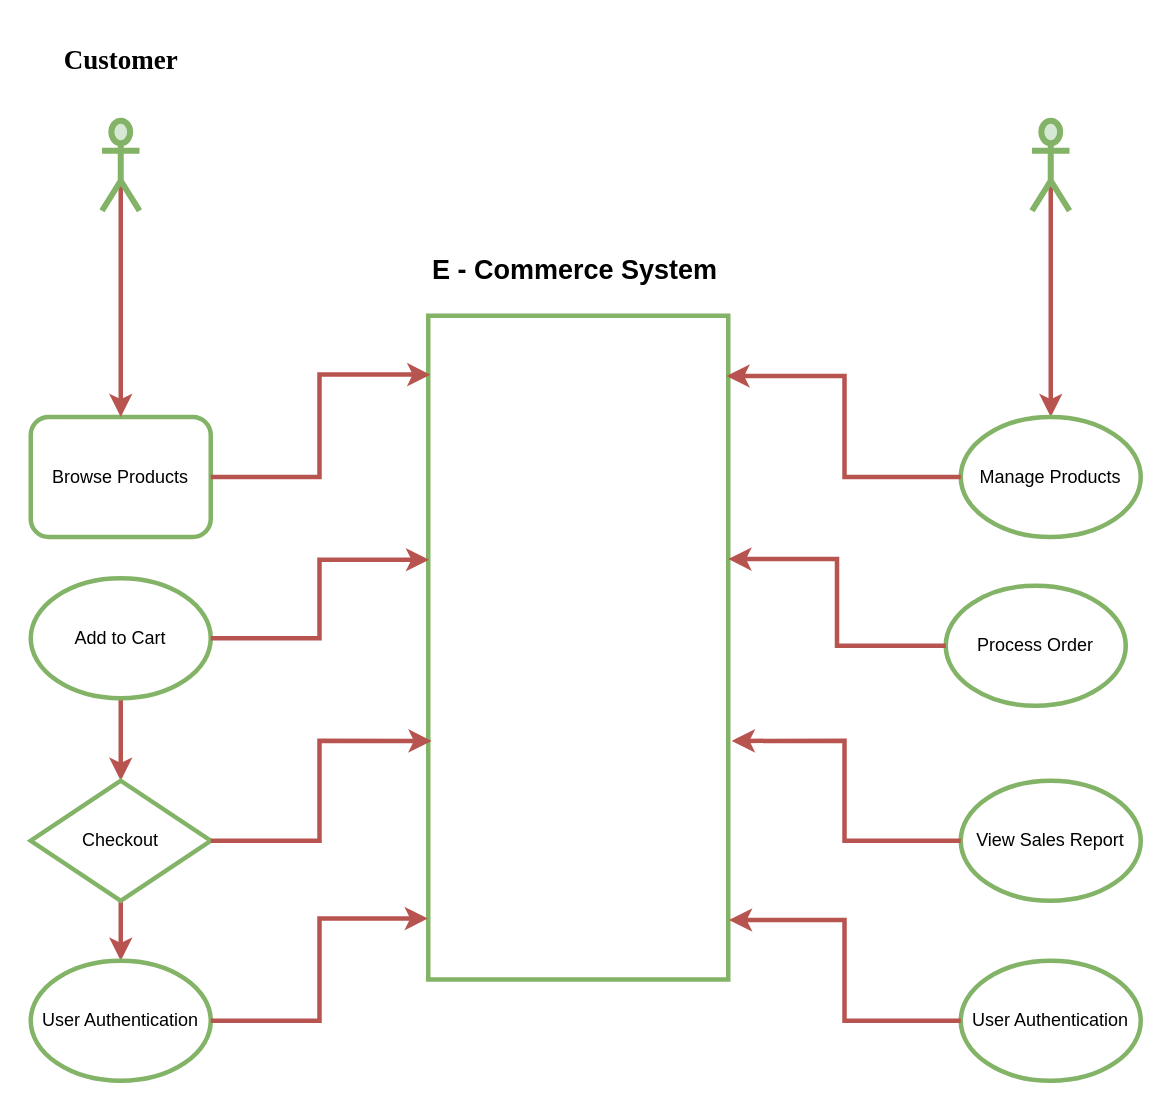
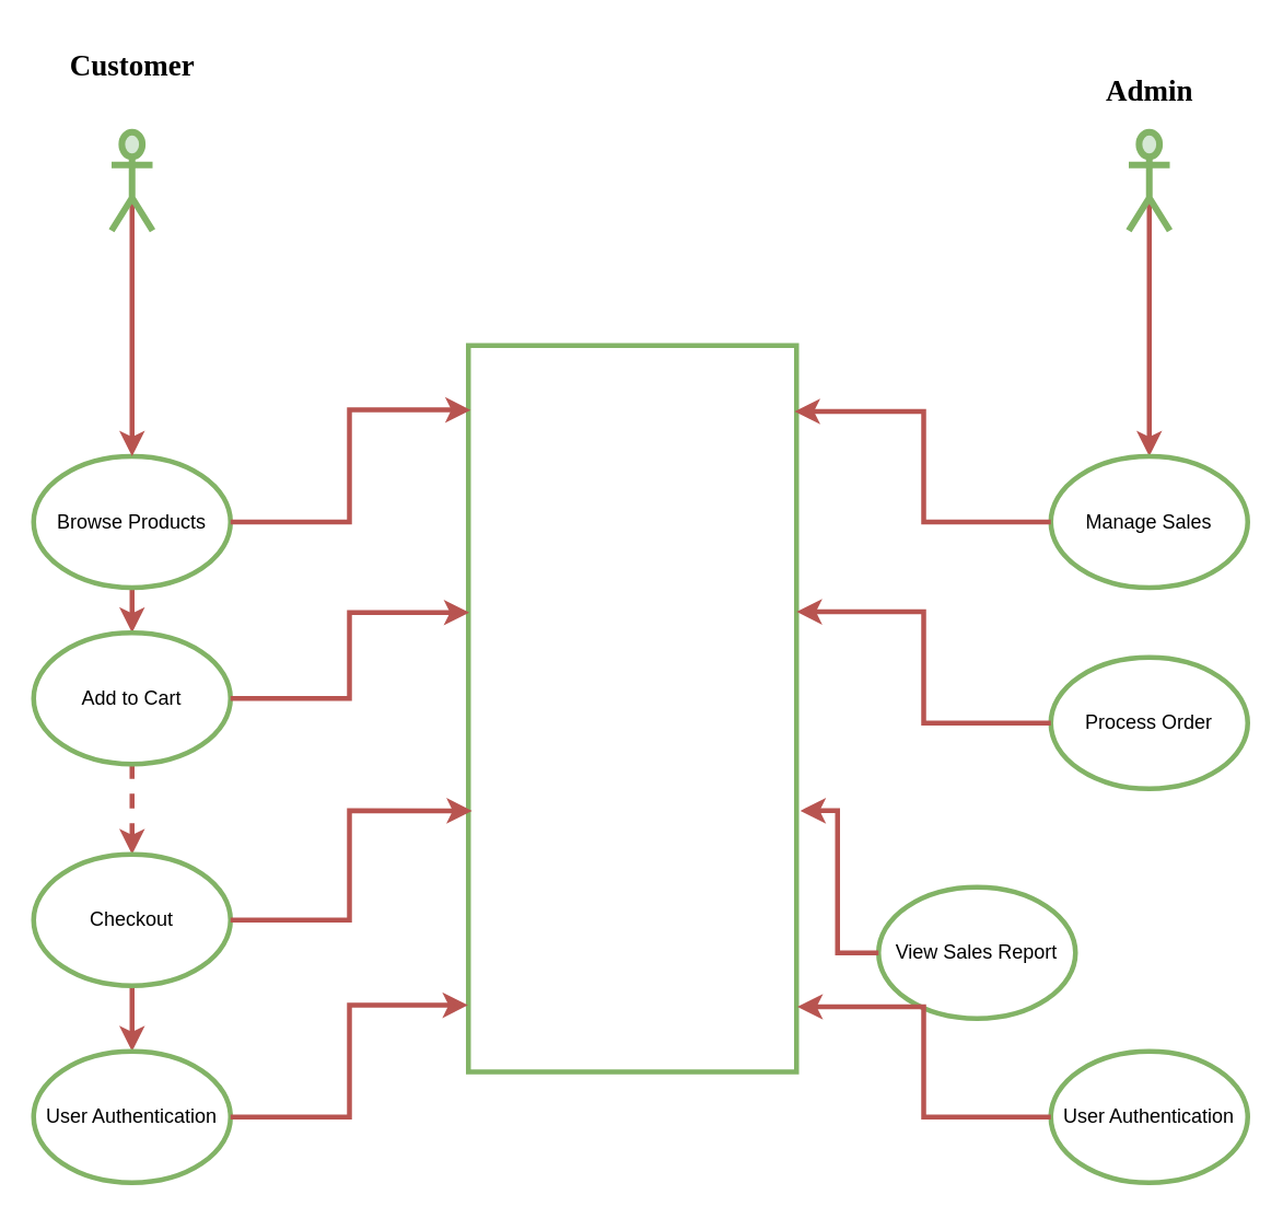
+ <mxCell id="24" value="&lt;span style=&quot;font-size: 18px;&quot;&gt;&lt;font face=&quot;Verdana&quot; style=&quot;font-size: 18px;&quot;&gt;Admin&lt;/font&gt;&lt;/span&gt;" style="text;html=1;align=center;verticalAlign=middle;resizable=0;points=[];autosize=1;strokeColor=none;fillColor=none;fontStyle=1;fontSize=18;labelBackgroundColor=default;" vertex="1" parent="1"><mxGeometry x="660" y="35" width="80" height="40" as="geometry" /></mxCell>
- <mxCell id="28" value="&lt;b&gt;&lt;font style=&quot;font-size: 18px;&quot;&gt;E - Commerce System&amp;nbsp;&lt;/font&gt;&lt;/b&gt;" style="text;html=1;align=center;verticalAlign=middle;resizable=0;points=[];autosize=1;strokeColor=none;fillColor=none;" vertex="1" parent="1"><mxGeometry x="275" y="160" width="220" height="40" as="geometry" /></mxCell>
- <mxCell id="6" value="Browse Products" style="whiteSpace=wrap;html=1;strokeWidth=3;strokeColor=#82b366;align=center;verticalAlign=middle;fontFamily=Helvetica;fontSize=12;fontColor=default;fillColor=default;rounded=1;" vertex="1" parent="1"><mxGeometry x="20" y="277.5" width="120" height="80" as="geometry" /></mxCell>
+ <mxCell id="6" value="Browse Products" style="ellipse;whiteSpace=wrap;html=1;strokeWidth=3;strokeColor=#82b366;align=center;verticalAlign=middle;fontFamily=Helvetica;fontSize=12;fontColor=default;fillColor=default;" vertex="1" parent="1"><mxGeometry x="20" y="277.5" width="120" height="80" as="geometry" /></mxCell>
- <mxCell id="12" value="Manage Products" style="ellipse;whiteSpace=wrap;html=1;strokeWidth=3;strokeColor=#82b366;align=center;verticalAlign=middle;fontFamily=Helvetica;fontSize=12;fontColor=default;fillColor=default;" vertex="1" parent="1"><mxGeometry x="640" y="277.5" width="120" height="80" as="geometry" /></mxCell>
+ <mxCell id="12" value="Manage Sales" style="ellipse;whiteSpace=wrap;html=1;strokeWidth=3;strokeColor=#82b366;align=center;verticalAlign=middle;fontFamily=Helvetica;fontSize=12;fontColor=default;fillColor=default;" vertex="1" parent="1"><mxGeometry x="640" y="277.5" width="120" height="80" as="geometry" /></mxCell>
+ <mxCell id="5" style="edgeStyle=orthogonalEdgeStyle;rounded=0;orthogonalLoop=1;jettySize=auto;html=1;exitX=0.5;exitY=1;exitDx=0;exitDy=0;entryX=0.5;entryY=0;entryDx=0;entryDy=0;strokeColor=#b85450;strokeWidth=3;align=center;verticalAlign=middle;fontFamily=Helvetica;fontSize=12;fontColor=default;labelBackgroundColor=default;endArrow=classic;fillColor=#f8cecc;" edge="1" parent="1" source="6" target="8"><mxGeometry relative="1" as="geometry" /></mxCell>
- <mxCell id="13" value="Process Order" style="ellipse;whiteSpace=wrap;html=1;perimeterSpacing=0;strokeWidth=3;strokeColor=#82b366;align=center;verticalAlign=middle;fontFamily=Helvetica;fontSize=12;fontColor=default;fillColor=default;" vertex="1" parent="1"><mxGeometry x="630" y="390" width="120" height="80" as="geometry" /></mxCell>
+ <mxCell id="13" value="Process Order" style="ellipse;whiteSpace=wrap;html=1;perimeterSpacing=0;strokeWidth=3;strokeColor=#82b366;align=center;verticalAlign=middle;fontFamily=Helvetica;fontSize=12;fontColor=default;fillColor=default;" vertex="1" parent="1"><mxGeometry x="640" y="400" width="120" height="80" as="geometry" /></mxCell>
- <mxCell id="7" style="edgeStyle=orthogonalEdgeStyle;rounded=0;orthogonalLoop=1;jettySize=auto;html=1;exitX=0.5;exitY=1;exitDx=0;exitDy=0;entryX=0.5;entryY=0;entryDx=0;entryDy=0;strokeColor=#b85450;align=center;verticalAlign=middle;fontFamily=Helvetica;fontSize=12;fontColor=default;fillColor=#f8cecc;strokeWidth=3;" edge="1" parent="1" source="8" target="10"><mxGeometry relative="1" as="geometry" /></mxCell>
+ <mxCell id="7" style="edgeStyle=orthogonalEdgeStyle;rounded=0;orthogonalLoop=1;jettySize=auto;html=1;exitX=0.5;exitY=1;exitDx=0;exitDy=0;entryX=0.5;entryY=0;entryDx=0;entryDy=0;strokeColor=#b85450;align=center;verticalAlign=middle;fontFamily=Helvetica;fontSize=12;fontColor=default;fillColor=#f8cecc;strokeWidth=3;dashed=1;" edge="1" parent="1" source="8" target="10"><mxGeometry relative="1" as="geometry" /></mxCell>
- <mxCell id="10" value="Checkout" style="rhombus;whiteSpace=wrap;html=1;perimeterSpacing=0;strokeWidth=3;strokeColor=#82b366;align=center;verticalAlign=middle;fontFamily=Helvetica;fontSize=12;fontColor=default;fillColor=default;" vertex="1" parent="1"><mxGeometry x="20" y="520" width="120" height="80" as="geometry" /></mxCell>
+ <mxCell id="10" value="Checkout" style="ellipse;whiteSpace=wrap;html=1;perimeterSpacing=0;strokeWidth=3;strokeColor=#82b366;align=center;verticalAlign=middle;fontFamily=Helvetica;fontSize=12;fontColor=default;fillColor=default;" vertex="1" parent="1"><mxGeometry x="20" y="520" width="120" height="80" as="geometry" /></mxCell>
- <mxCell id="14" value="View Sales Report" style="ellipse;whiteSpace=wrap;html=1;strokeWidth=3;strokeColor=#82b366;align=center;verticalAlign=middle;fontFamily=Helvetica;fontSize=12;fontColor=default;fillColor=default;" vertex="1" parent="1"><mxGeometry x="640" y="520" width="120" height="80" as="geometry" /></mxCell>
+ <mxCell id="14" value="View Sales Report" style="ellipse;whiteSpace=wrap;html=1;strokeWidth=3;strokeColor=#82b366;align=center;verticalAlign=middle;fontFamily=Helvetica;fontSize=12;fontColor=default;fillColor=default;" vertex="1" parent="1"><mxGeometry x="535" y="540" width="120" height="80" as="geometry" /></mxCell>
